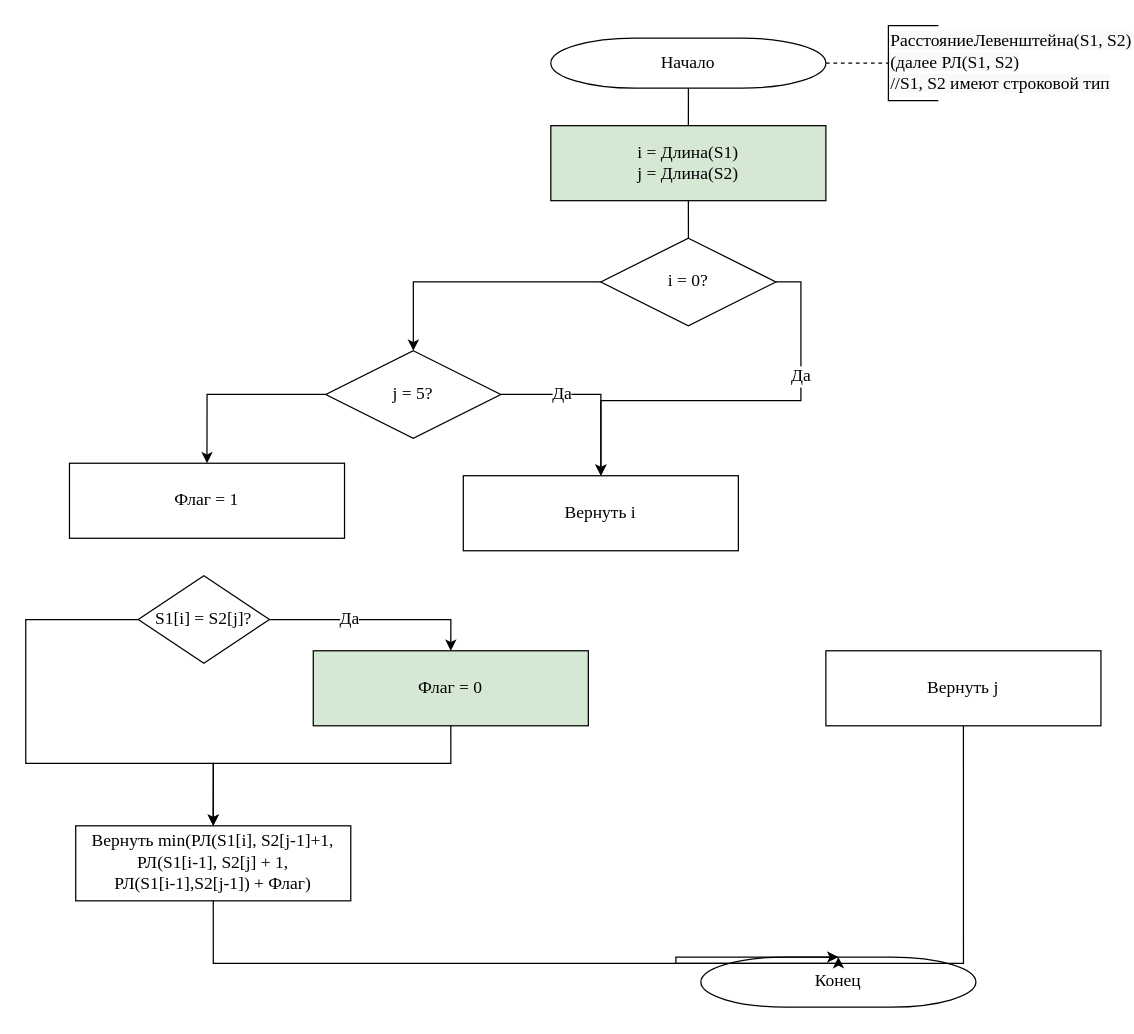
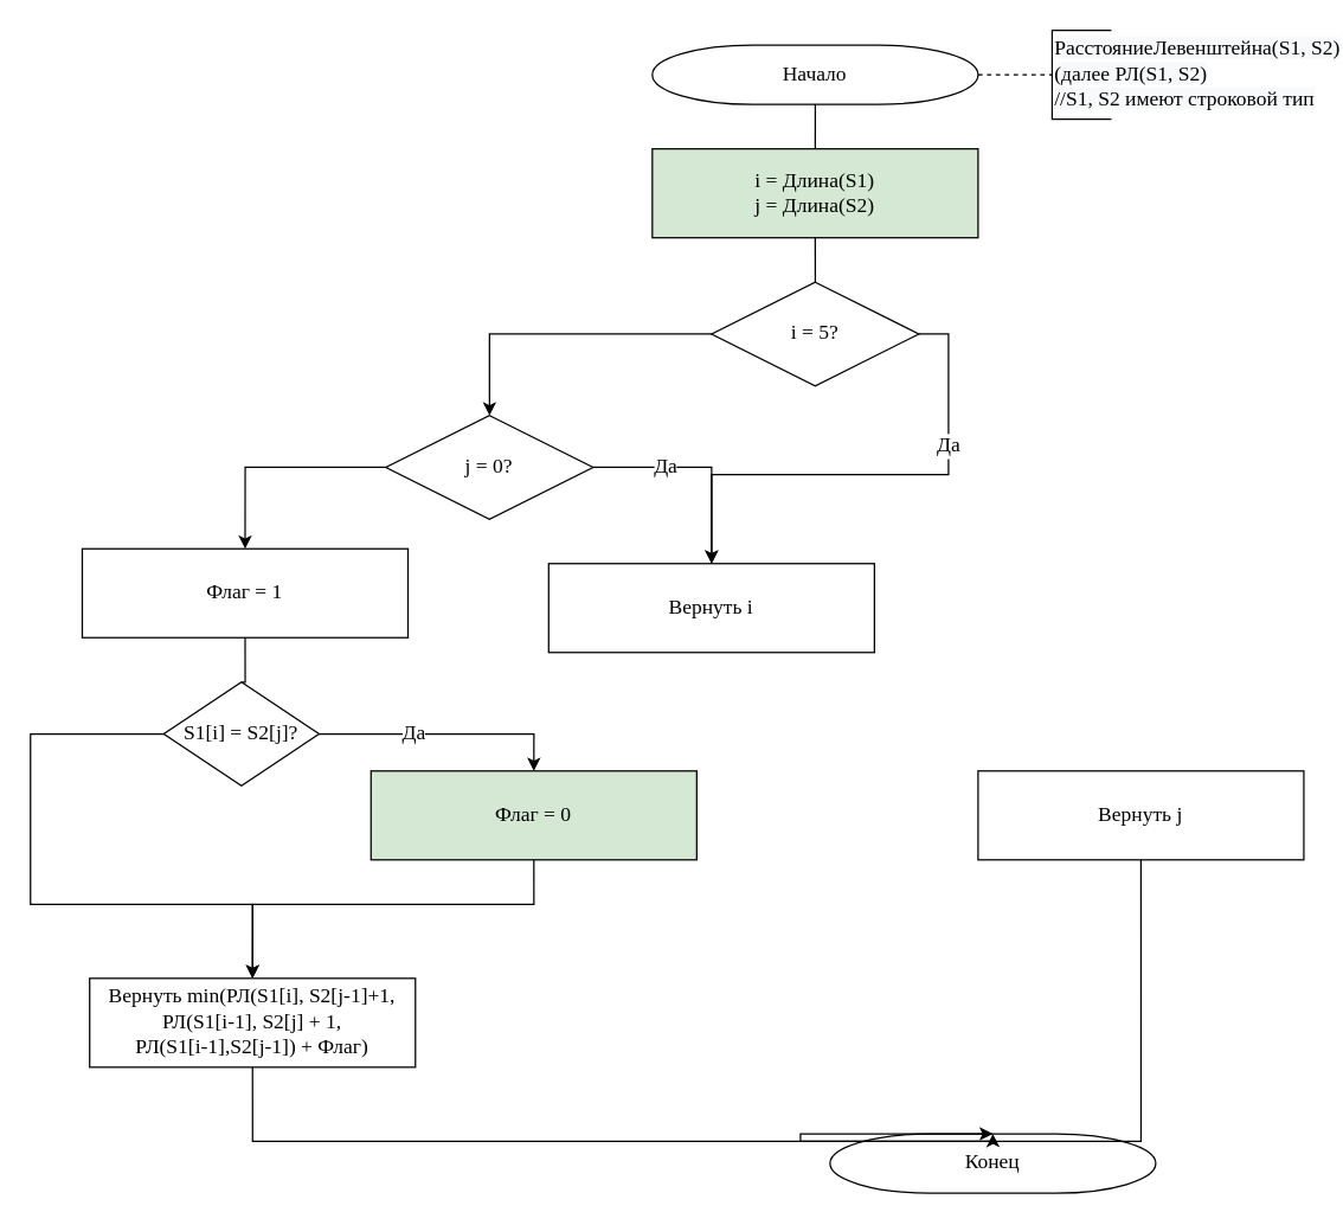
- <mxCell id="7" value="i = 0?" style="strokeWidth=1;html=1;shape=mxgraph.flowchart.decision;whiteSpace=wrap;fontFamily=Times New Roman;fontSize=14;" vertex="1" parent="1"><mxGeometry x="480.06" y="190" width="140" height="70" as="geometry" /></mxCell>
+ <mxCell id="7" value="i = 5?" style="strokeWidth=1;html=1;shape=mxgraph.flowchart.decision;whiteSpace=wrap;fontFamily=Times New Roman;fontSize=14;" vertex="1" parent="1"><mxGeometry x="480.06" y="190" width="140" height="70" as="geometry" /></mxCell>
- <mxCell id="11" value="j = 5?" style="strokeWidth=1;html=1;shape=mxgraph.flowchart.decision;whiteSpace=wrap;fontFamily=Times New Roman;fontSize=14;" vertex="1" parent="1"><mxGeometry x="260.06" y="280" width="140" height="70" as="geometry" /></mxCell>
+ <mxCell id="11" value="j = 0?" style="strokeWidth=1;html=1;shape=mxgraph.flowchart.decision;whiteSpace=wrap;fontFamily=Times New Roman;fontSize=14;" vertex="1" parent="1"><mxGeometry x="260.06" y="280" width="140" height="70" as="geometry" /></mxCell>
+ <mxCell id="14" style="edgeStyle=orthogonalEdgeStyle;rounded=0;orthogonalLoop=1;jettySize=auto;html=1;exitX=0.5;exitY=0;exitDx=0;exitDy=0;exitPerimeter=0;entryX=0.5;entryY=1;entryDx=0;entryDy=0;endArrow=none;endFill=0;fontFamily=Times New Roman;fontSize=14;" edge="1" parent="1" source="17" target="13"><mxGeometry relative="1" as="geometry" /></mxCell>
